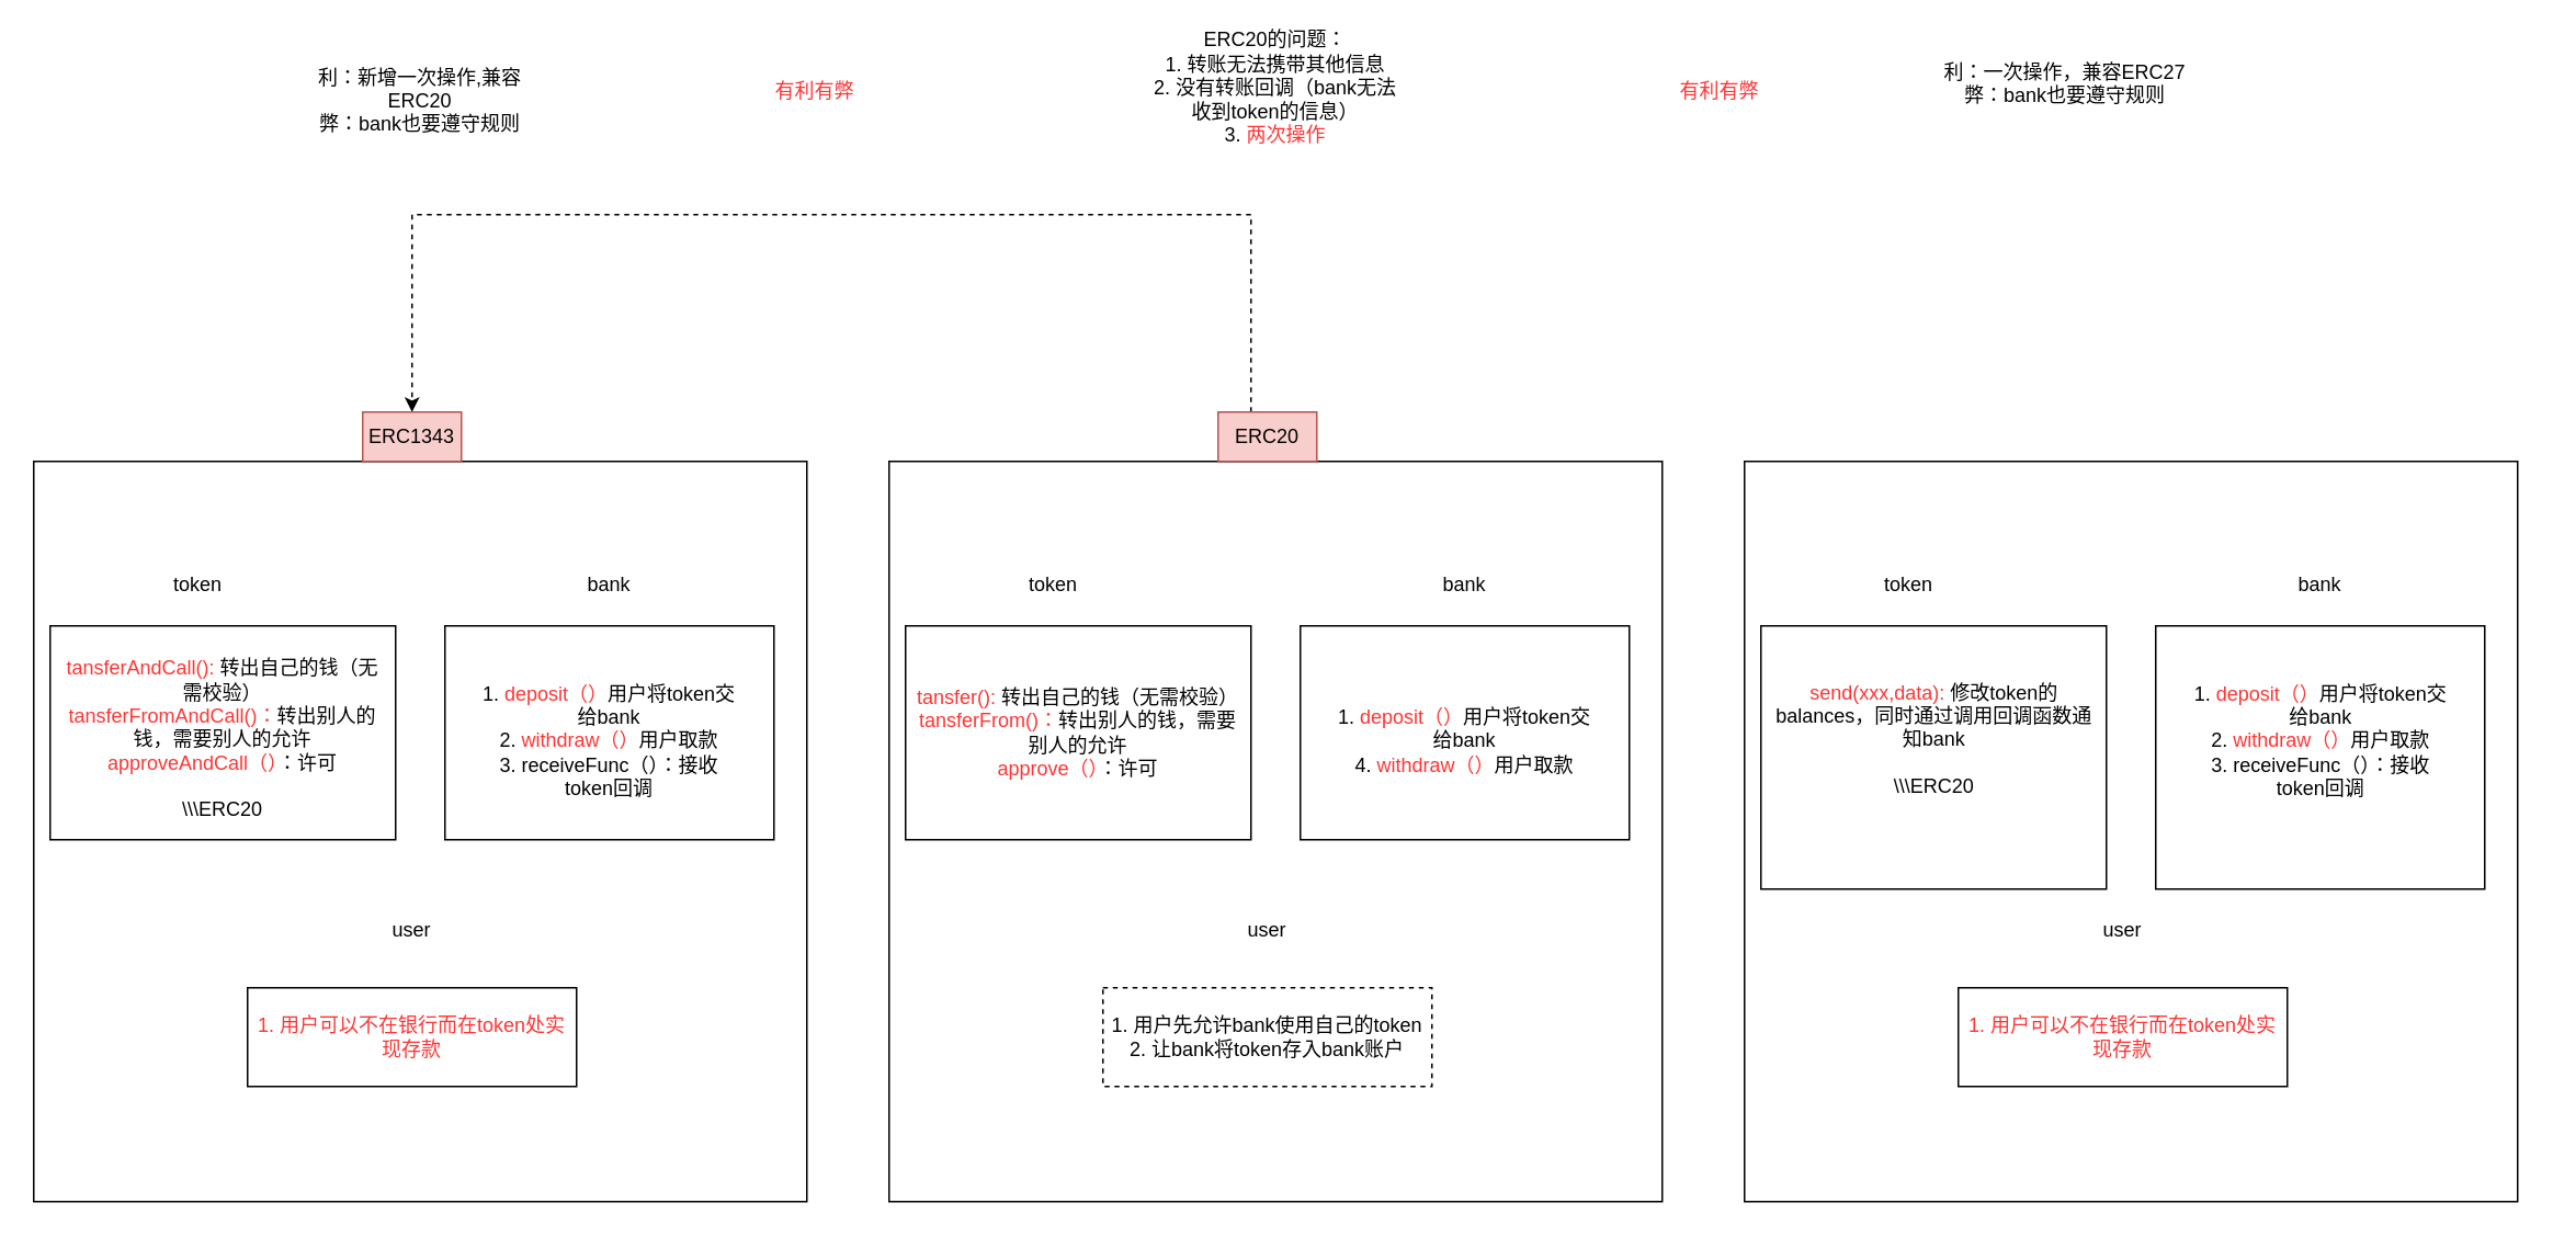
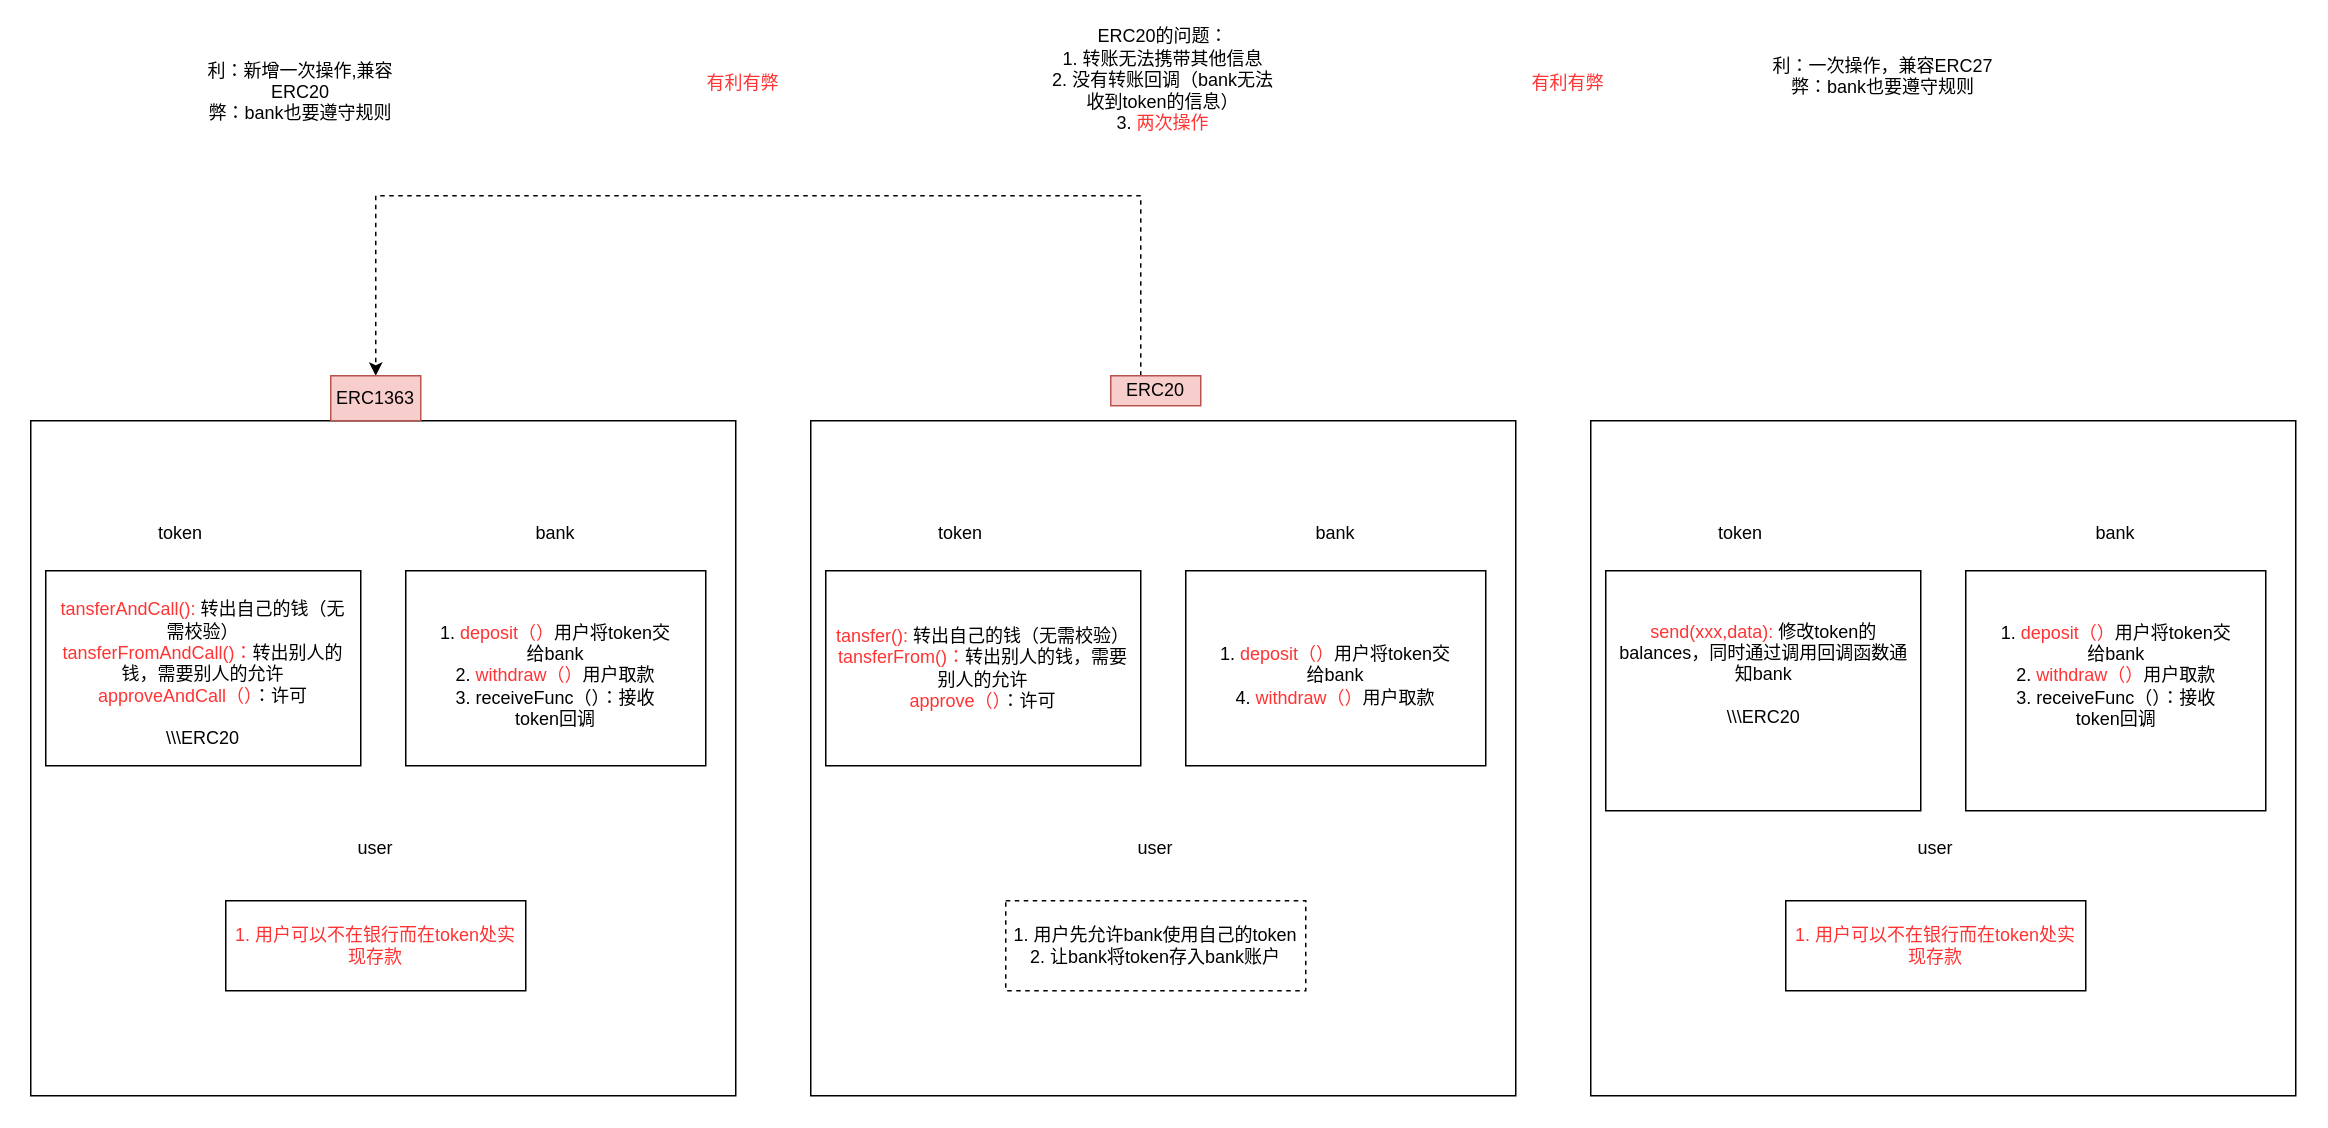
- <mxCell id="36" value="利：新增一次操作,兼容ERC20&lt;div&gt;弊：bank也要遵守规则&lt;br&gt;&lt;div&gt;&lt;br&gt;&lt;/div&gt;&lt;div&gt;&lt;br&gt;&lt;/div&gt;&lt;/div&gt;" style="text;html=1;align=center;verticalAlign=middle;whiteSpace=wrap;rounded=0;" vertex="1" parent="1"><mxGeometry x="180" y="40" width="150" height="70" as="geometry" /></mxCell>
+ <mxCell id="36" value="利：新增一次操作,兼容ERC20&lt;div&gt;弊：bank也要遵守规则&lt;br&gt;&lt;div&gt;&lt;br&gt;&lt;/div&gt;&lt;div&gt;&lt;br&gt;&lt;/div&gt;&lt;/div&gt;" style="text;html=1;align=center;verticalAlign=middle;whiteSpace=wrap;rounded=0;" vertex="1" parent="1"><mxGeometry x="125" y="40" width="150" height="70" as="geometry" /></mxCell>
- <mxCell id="26" value="ERC1343" style="text;html=1;align=center;verticalAlign=middle;whiteSpace=wrap;rounded=0;fillColor=#f8cecc;strokeColor=#b85450;" vertex="1" parent="1"><mxGeometry x="220" y="250" width="60" height="30" as="geometry" /></mxCell>
+ <mxCell id="26" value="ERC1363" style="text;html=1;align=center;verticalAlign=middle;whiteSpace=wrap;rounded=0;fillColor=#f8cecc;strokeColor=#b85450;" vertex="1" parent="1"><mxGeometry x="220" y="250" width="60" height="30" as="geometry" /></mxCell>
- <mxCell id="4" value="ERC20" style="text;html=1;align=center;verticalAlign=middle;whiteSpace=wrap;rounded=0;fillColor=#f8cecc;strokeColor=#b85450;" vertex="1" parent="1"><mxGeometry x="740" y="250" width="60" height="30" as="geometry" /></mxCell>
+ <mxCell id="4" value="ERC20" style="text;html=1;align=center;verticalAlign=middle;whiteSpace=wrap;rounded=0;fillColor=#f8cecc;strokeColor=#b85450;" vertex="1" parent="1"><mxGeometry x="740" y="250" width="60" height="20" as="geometry" /></mxCell>
